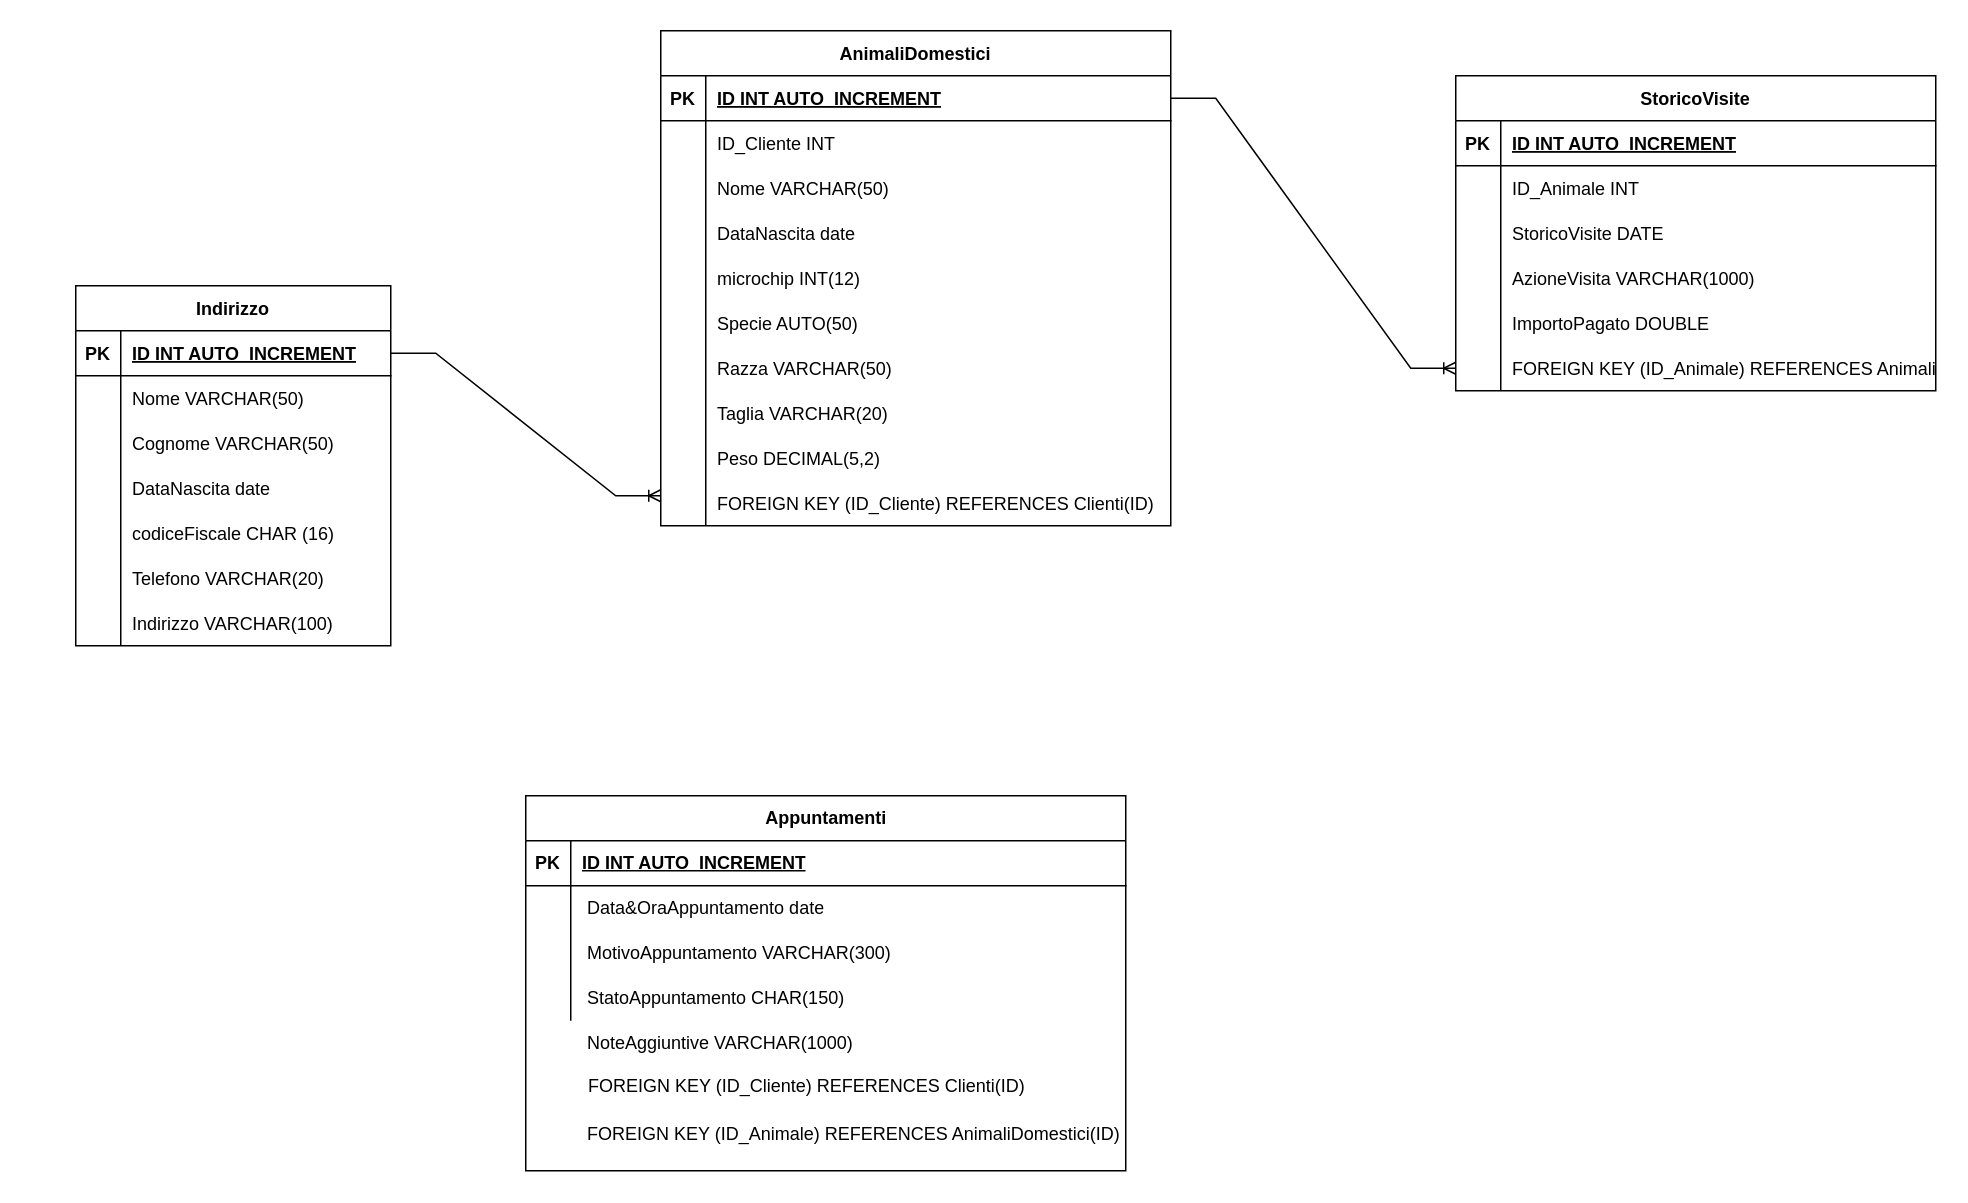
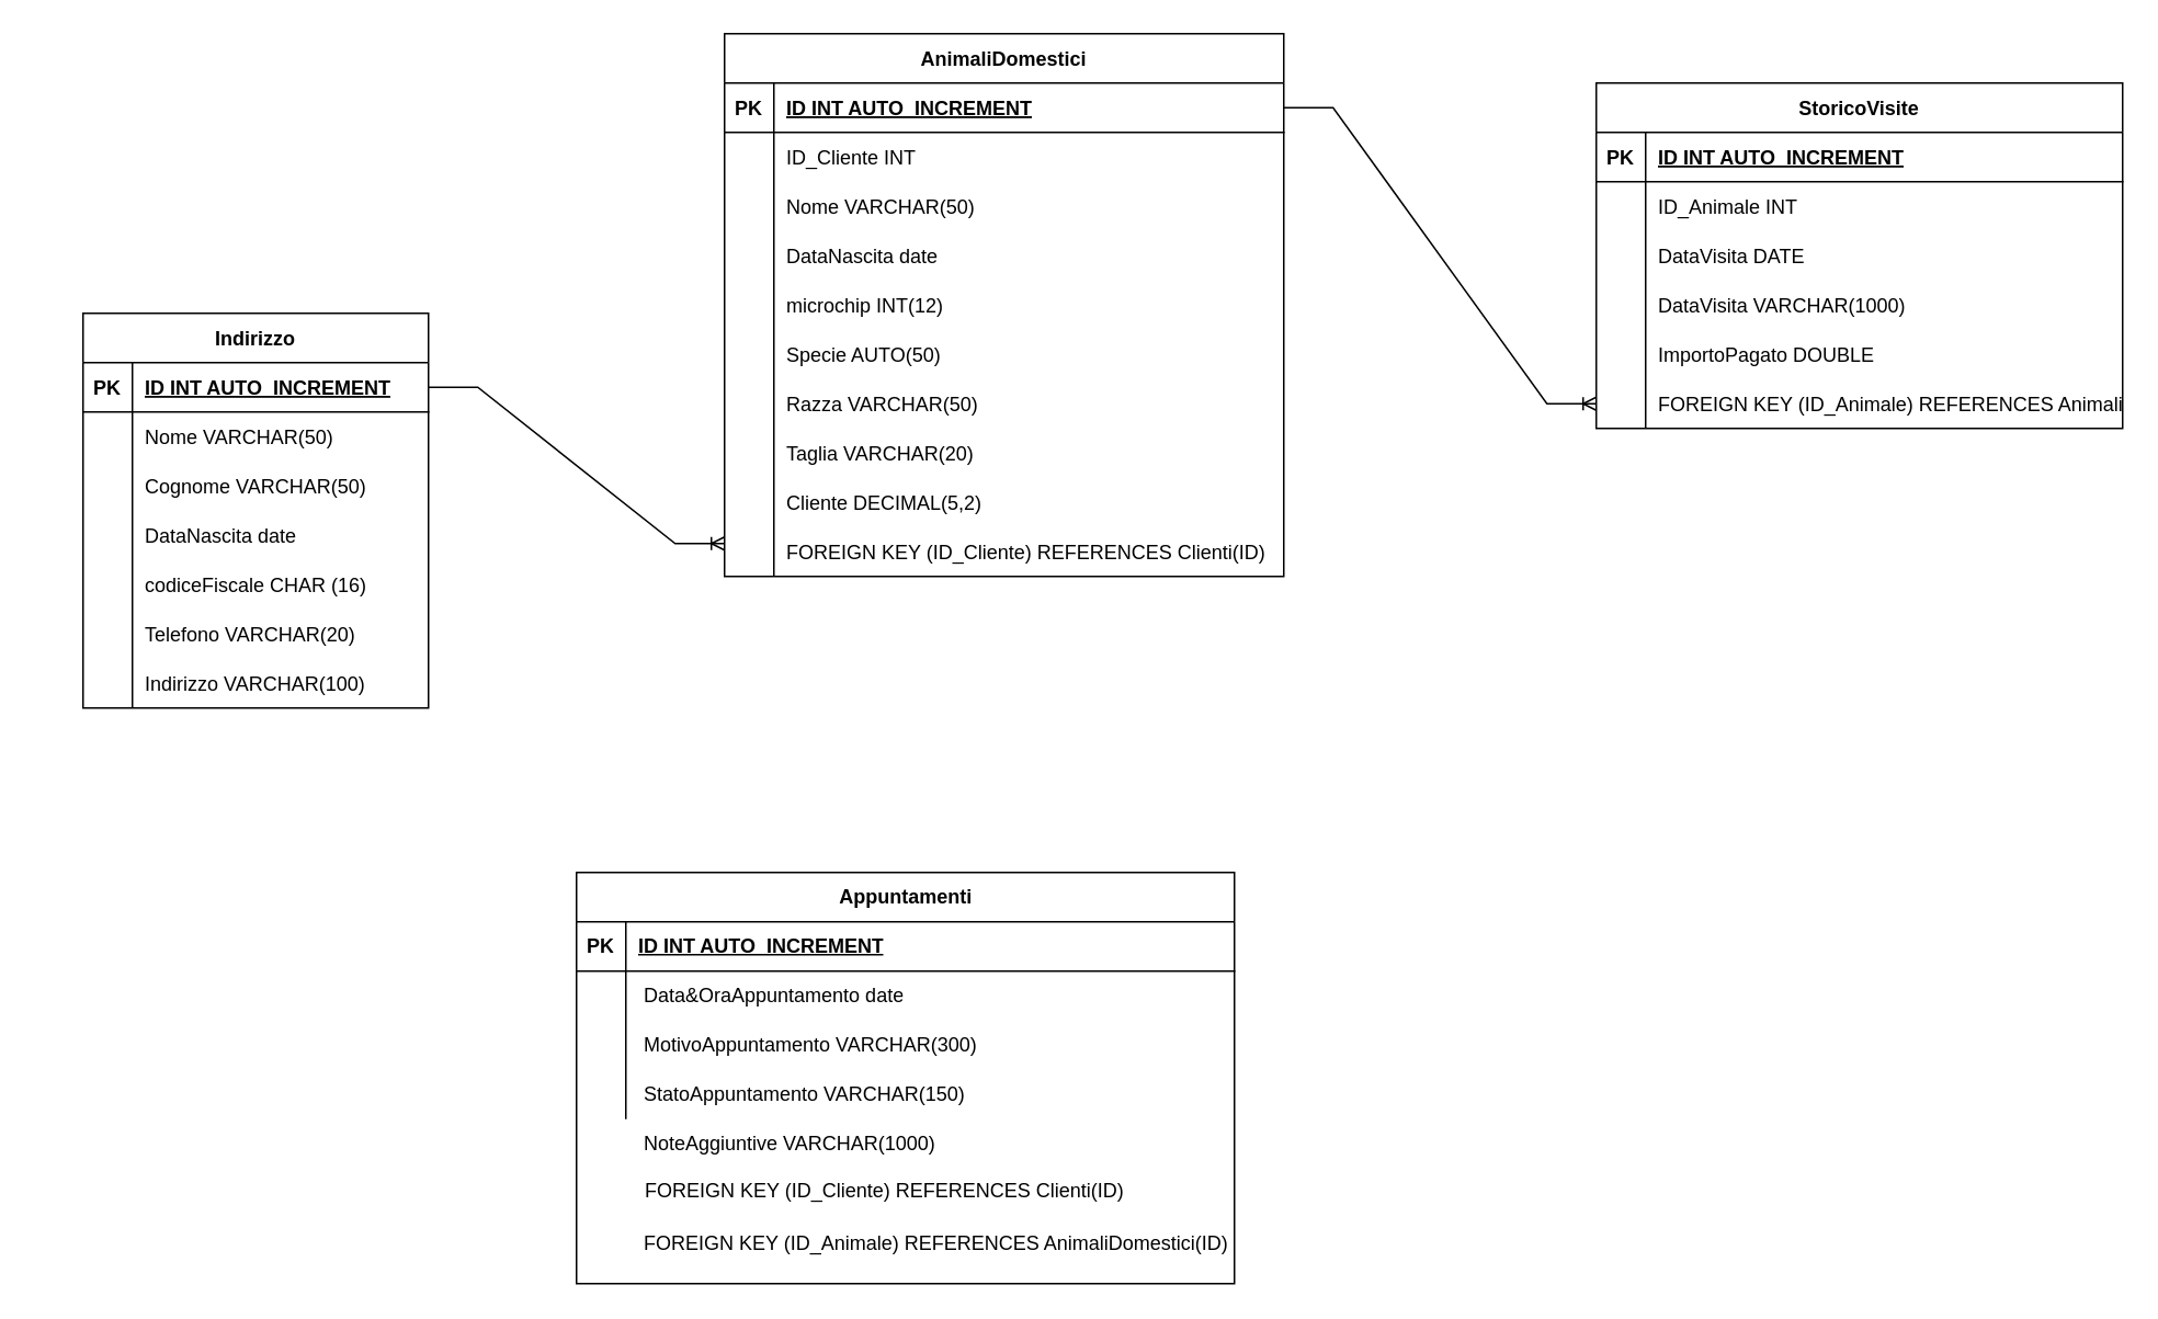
- <mxCell id="64" value="StoricoVisite DATE" style="shape=partialRectangle;overflow=hidden;connectable=0;fillColor=none;align=left;strokeColor=inherit;top=0;left=0;bottom=0;right=0;spacingLeft=6;" vertex="1" parent="62"><mxGeometry x="30" width="290" height="30" as="geometry"><mxRectangle width="290" height="30" as="alternateBounds" /></mxGeometry></mxCell>
+ <mxCell id="64" value="DataVisita DATE" style="shape=partialRectangle;overflow=hidden;connectable=0;fillColor=none;align=left;strokeColor=inherit;top=0;left=0;bottom=0;right=0;spacingLeft=6;" vertex="1" parent="62"><mxGeometry x="30" width="290" height="30" as="geometry"><mxRectangle width="290" height="30" as="alternateBounds" /></mxGeometry></mxCell>
- <mxCell id="67" value="AzioneVisita VARCHAR(1000)" style="shape=partialRectangle;overflow=hidden;connectable=0;fillColor=none;align=left;strokeColor=inherit;top=0;left=0;bottom=0;right=0;spacingLeft=6;" vertex="1" parent="65"><mxGeometry x="30" width="290" height="30" as="geometry"><mxRectangle width="290" height="30" as="alternateBounds" /></mxGeometry></mxCell>
+ <mxCell id="67" value="DataVisita VARCHAR(1000)" style="shape=partialRectangle;overflow=hidden;connectable=0;fillColor=none;align=left;strokeColor=inherit;top=0;left=0;bottom=0;right=0;spacingLeft=6;" vertex="1" parent="65"><mxGeometry x="30" width="290" height="30" as="geometry"><mxRectangle width="290" height="30" as="alternateBounds" /></mxGeometry></mxCell>
- <mxCell id="51" value="Peso DECIMAL(5,2)" style="shape=partialRectangle;overflow=hidden;connectable=0;fillColor=none;align=left;strokeColor=inherit;top=0;left=0;bottom=0;right=0;spacingLeft=6;" vertex="1" parent="49"><mxGeometry x="30" width="310" height="30" as="geometry"><mxRectangle width="310" height="30" as="alternateBounds" /></mxGeometry></mxCell>
+ <mxCell id="51" value="Cliente DECIMAL(5,2)" style="shape=partialRectangle;overflow=hidden;connectable=0;fillColor=none;align=left;strokeColor=inherit;top=0;left=0;bottom=0;right=0;spacingLeft=6;" vertex="1" parent="49"><mxGeometry x="30" width="310" height="30" as="geometry"><mxRectangle width="310" height="30" as="alternateBounds" /></mxGeometry></mxCell>
- <mxCell id="88" value="&amp;nbsp;StatoAppuntamento CHAR(150)" style="shape=partialRectangle;connectable=0;fillColor=none;top=0;left=0;bottom=0;right=0;align=left;spacingLeft=6;overflow=hidden;whiteSpace=wrap;html=1;" vertex="1" parent="86"><mxGeometry x="30" width="370" height="30" as="geometry"><mxRectangle width="370" height="30" as="alternateBounds" /></mxGeometry></mxCell>
+ <mxCell id="88" value="&amp;nbsp;StatoAppuntamento VARCHAR(150)" style="shape=partialRectangle;connectable=0;fillColor=none;top=0;left=0;bottom=0;right=0;align=left;spacingLeft=6;overflow=hidden;whiteSpace=wrap;html=1;" vertex="1" parent="86"><mxGeometry x="30" width="370" height="30" as="geometry"><mxRectangle width="370" height="30" as="alternateBounds" /></mxGeometry></mxCell>
